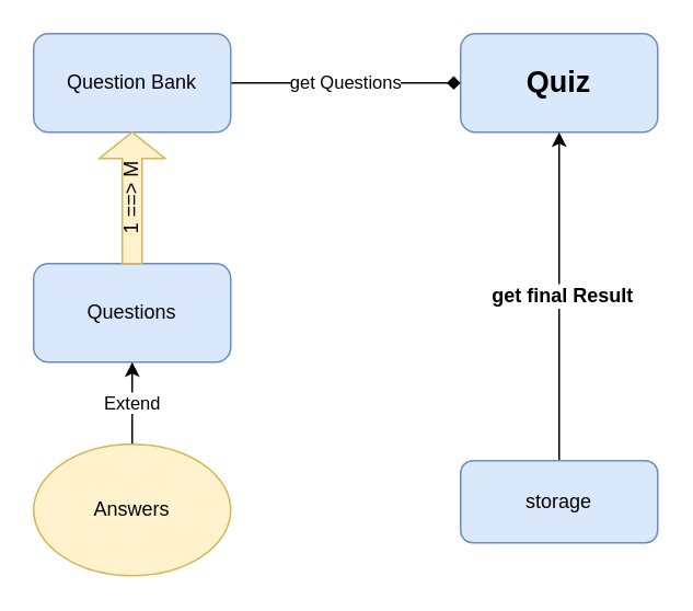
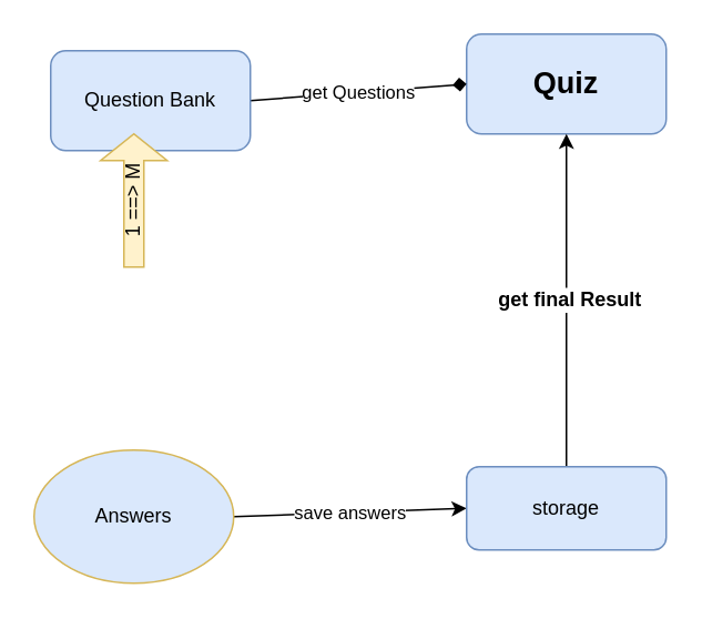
- <mxCell id="9" value="Question Bank" style="rounded=1;whiteSpace=wrap;html=1;fillColor=#dae8fc;strokeColor=#6c8ebf;" vertex="1" parent="1"><mxGeometry x="20" y="20" width="120" height="60" as="geometry" /></mxCell>
+ <mxCell id="9" value="Question Bank" style="rounded=1;whiteSpace=wrap;html=1;fillColor=#dae8fc;strokeColor=#6c8ebf;" vertex="1" parent="1"><mxGeometry x="30" y="30" width="120" height="60" as="geometry" /></mxCell>
- <mxCell id="3" value="Questions" style="rounded=1;whiteSpace=wrap;html=1;fillColor=#dae8fc;strokeColor=#6c8ebf;" vertex="1" parent="1"><mxGeometry x="20" y="160" width="120" height="60" as="geometry" /></mxCell>
- <mxCell id="4" value="Extend" style="edgeStyle=none;html=1;entryX=0.5;entryY=1;entryDx=0;entryDy=0;" edge="1" parent="1" source="7" target="3"><mxGeometry relative="1" as="geometry" /></mxCell>
+ <mxCell id="6" value="save answers" style="edgeStyle=none;html=1;exitX=1;exitY=0.5;exitDx=0;exitDy=0;entryX=0;entryY=0.5;entryDx=0;entryDy=0;" edge="1" parent="1" source="7" target="11"><mxGeometry relative="1" as="geometry" /></mxCell>
- <mxCell id="7" value="Answers" style="ellipse;whiteSpace=wrap;html=1;fillColor=#fff2cc;strokeColor=#d6b656;" vertex="1" parent="1"><mxGeometry x="20" y="270" width="120" height="80" as="geometry" /></mxCell>
+ <mxCell id="7" value="Answers" style="ellipse;whiteSpace=wrap;html=1;fillColor=#dae8fc;strokeColor=#d6b656;" vertex="1" parent="1"><mxGeometry x="20" y="270" width="120" height="80" as="geometry" /></mxCell>
